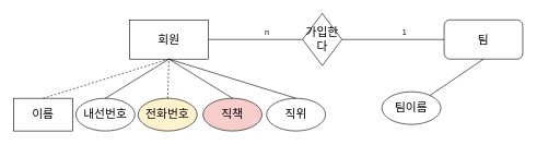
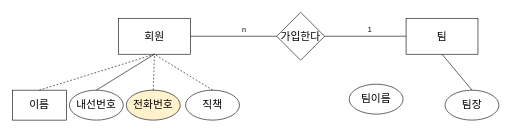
- <mxCell id="10" value="&lt;font style=&quot;font-size: 18px&quot;&gt;가입한다&lt;/font&gt;" style="rhombus;whiteSpace=wrap;html=1;" parent="1" vertex="1"><mxGeometry x="461" y="20" width="60" height="80" as="geometry" /></mxCell>
+ <mxCell id="10" value="&lt;font style=&quot;font-size: 18px&quot;&gt;가입한다&lt;/font&gt;" style="rhombus;whiteSpace=wrap;html=1;" parent="1" vertex="1"><mxGeometry x="461" y="20" width="80" height="80" as="geometry" /></mxCell>
- <mxCell id="3" value="&lt;font style=&quot;font-size: 18px&quot;&gt;팀&lt;br&gt;&lt;/font&gt;" style="whiteSpace=wrap;html=1;rounded=1;" parent="1" vertex="1"><mxGeometry x="677" y="30" width="120" height="60" as="geometry" /></mxCell>
+ <mxCell id="3" value="&lt;font style=&quot;font-size: 18px&quot;&gt;팀&lt;br&gt;&lt;/font&gt;" style="rounded=0;whiteSpace=wrap;html=1;" parent="1" vertex="1"><mxGeometry x="677" y="30" width="120" height="60" as="geometry" /></mxCell>
- <mxCell id="16" value="" style="endArrow=none;html=1;entryX=0.5;entryY=1;entryDx=0;entryDy=0;" parent="1" source="13" target="3" edge="1"><mxGeometry width="50" height="50" relative="1" as="geometry"><mxPoint x="667" y="270" as="sourcePoint" /><mxPoint x="717" y="220" as="targetPoint" /></mxGeometry></mxCell>
- <mxCell id="18" value="" style="endArrow=none;html=1;entryX=0.5;entryY=1;entryDx=0;entryDy=0;exitX=0.5;exitY=0;exitDx=0;exitDy=0;" edge="1" parent="1" source="17" target="2"><mxGeometry width="50" height="50" relative="1" as="geometry"><mxPoint x="362" y="170" as="sourcePoint" /><mxPoint x="267" y="100" as="targetPoint" /></mxGeometry></mxCell>
+ <mxCell id="18" value="" style="endArrow=none;html=1;entryX=0.5;entryY=1;entryDx=0;entryDy=0;exitX=0.5;exitY=0;exitDx=0;exitDy=0;dashed=1;" edge="1" parent="1" source="17" target="2"><mxGeometry width="50" height="50" relative="1" as="geometry"><mxPoint x="362" y="170" as="sourcePoint" /><mxPoint x="267" y="100" as="targetPoint" /></mxGeometry></mxCell>
- <mxCell id="20" value="" style="endArrow=none;html=1;entryX=0.5;entryY=1;entryDx=0;entryDy=0;exitX=0.5;exitY=0;exitDx=0;exitDy=0;" edge="1" parent="1" source="19" target="2"><mxGeometry width="50" height="50" relative="1" as="geometry"><mxPoint x="416" y="160" as="sourcePoint" /><mxPoint x="267" y="100" as="targetPoint" /></mxGeometry></mxCell>
+ <mxCell id="22" value="" style="endArrow=none;html=1;entryX=0.5;entryY=1;entryDx=0;entryDy=0;exitX=0.5;exitY=0;exitDx=0;exitDy=0;" edge="1" parent="1" source="21" target="3"><mxGeometry width="50" height="50" relative="1" as="geometry"><mxPoint x="707.223" y="161.474" as="sourcePoint" /><mxPoint x="747" y="100" as="targetPoint" /></mxGeometry></mxCell>
- <mxCell id="17" value="&lt;span style=&quot;font-size: 18px&quot;&gt;직책&lt;/span&gt;" style="ellipse;whiteSpace=wrap;html=1;fillColor=#f8cecc;" vertex="1" parent="1"><mxGeometry x="309" y="150" width="90" height="50" as="geometry" /></mxCell>
+ <mxCell id="17" value="&lt;span style=&quot;font-size: 18px&quot;&gt;직책&lt;/span&gt;" style="ellipse;whiteSpace=wrap;html=1;" vertex="1" parent="1"><mxGeometry x="309" y="150" width="90" height="50" as="geometry" /></mxCell>
- <mxCell id="19" value="&lt;span style=&quot;font-size: 18px&quot;&gt;직위&lt;/span&gt;" style="ellipse;whiteSpace=wrap;html=1;" vertex="1" parent="1"><mxGeometry x="406" y="150" width="90" height="50" as="geometry" /></mxCell>
+ <mxCell id="21" value="&lt;span style=&quot;font-size: 18px&quot;&gt;팀장&lt;/span&gt;" style="ellipse;whiteSpace=wrap;html=1;" vertex="1" parent="1"><mxGeometry x="742" y="150" width="90" height="50" as="geometry" /></mxCell>
